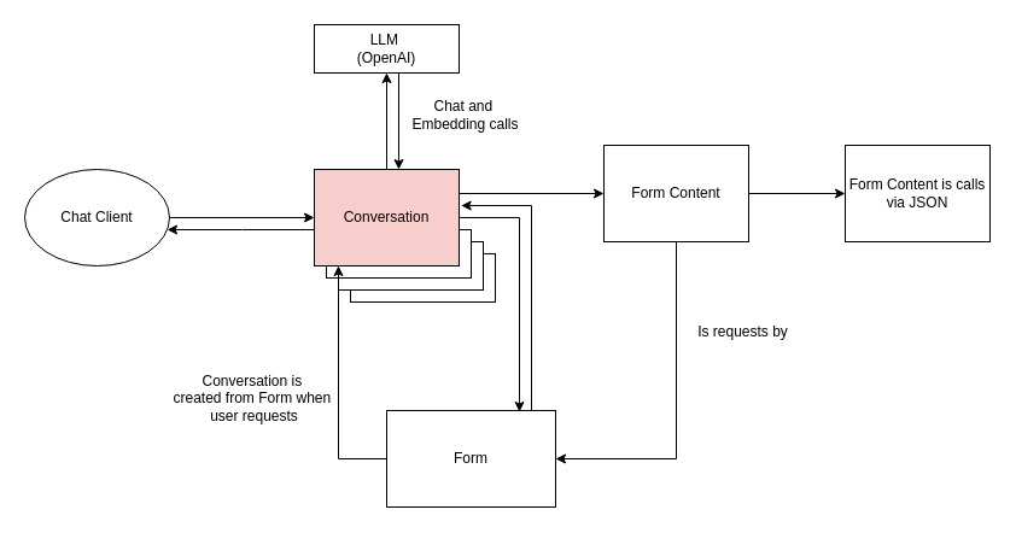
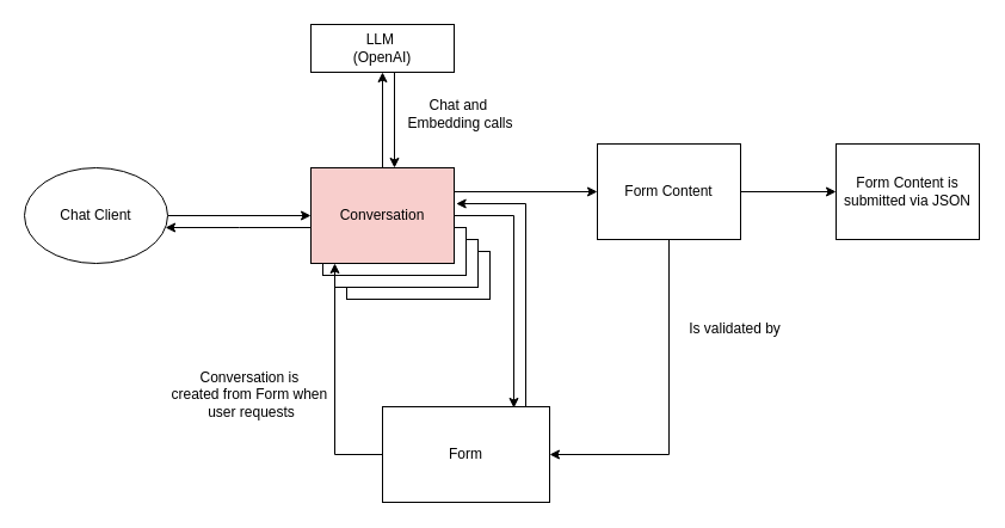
- <mxCell id="23" value="Form Content is calls via JSON" style="rounded=0;whiteSpace=wrap;html=1;" vertex="1" parent="1"><mxGeometry x="700" y="120" width="120" height="80" as="geometry" /></mxCell>
+ <mxCell id="23" value="Form Content is submitted via JSON" style="rounded=0;whiteSpace=wrap;html=1;" vertex="1" parent="1"><mxGeometry x="700" y="120" width="120" height="80" as="geometry" /></mxCell>
- <mxCell id="22" value="Is requests by" style="text;html=1;align=center;verticalAlign=middle;resizable=0;points=[];autosize=1;strokeColor=none;fillColor=none;" vertex="1" parent="1"><mxGeometry x="565" y="260" width="100" height="30" as="geometry" /></mxCell>
+ <mxCell id="22" value="Is validated by" style="text;html=1;align=center;verticalAlign=middle;resizable=0;points=[];autosize=1;strokeColor=none;fillColor=none;" vertex="1" parent="1"><mxGeometry x="565" y="260" width="100" height="30" as="geometry" /></mxCell>
